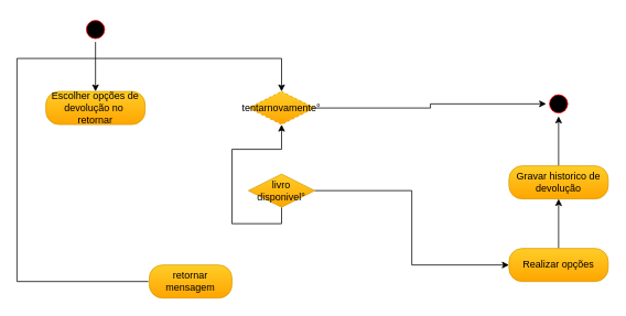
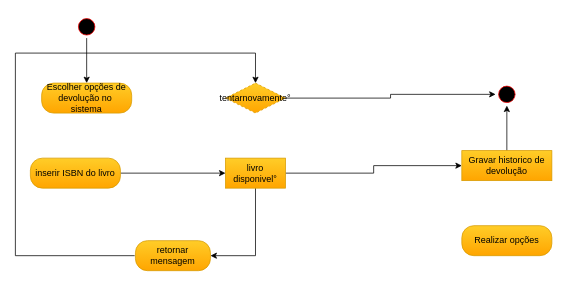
- <mxCell id="4" value="Escolher opções de devolução no&amp;nbsp; retornar" style="rounded=1;whiteSpace=wrap;html=1;arcSize=40;fillColor=#ffcd28;strokeColor=#d79b00;gradientColor=#ffa500;" vertex="1" parent="1"><mxGeometry x="55" y="110" width="120" height="40" as="geometry" /></mxCell>
+ <mxCell id="4" value="Escolher opções de devolução no&amp;nbsp; sistema" style="rounded=1;whiteSpace=wrap;html=1;arcSize=40;fillColor=#ffcd28;strokeColor=#d79b00;gradientColor=#ffa500;" vertex="1" parent="1"><mxGeometry x="55" y="110" width="120" height="40" as="geometry" /></mxCell>
- <mxCell id="14" style="edgeStyle=orthogonalEdgeStyle;rounded=0;orthogonalLoop=1;jettySize=auto;html=1;exitX=0.5;exitY=1;exitDx=0;exitDy=0;" edge="1" parent="1" source="16" target="8"><mxGeometry relative="1" as="geometry" /></mxCell>
+ <mxCell id="14" style="edgeStyle=orthogonalEdgeStyle;rounded=0;orthogonalLoop=1;jettySize=auto;html=1;exitX=0.5;exitY=1;exitDx=0;exitDy=0;entryX=1;entryY=0.5;entryDx=0;entryDy=0;" edge="1" parent="1" source="16" target="18"><mxGeometry relative="1" as="geometry" /></mxCell>
- <mxCell id="11" value="Gravar historico de devolução" style="rounded=1;whiteSpace=wrap;html=1;arcSize=40;fillColor=#ffcd28;strokeColor=#d79b00;gradientColor=#ffa500;" vertex="1" parent="1"><mxGeometry x="615" y="200" width="120" height="40" as="geometry" /></mxCell>
+ <mxCell id="11" value="Gravar historico de devolução" style="whiteSpace=wrap;html=1;arcSize=40;fillColor=#ffcd28;strokeColor=#d79b00;gradientColor=#ffa500;rounded=0;" vertex="1" parent="1"><mxGeometry x="615" y="200" width="120" height="40" as="geometry" /></mxCell>
+ <mxCell id="6" value="inserir ISBN do livro" style="rounded=1;whiteSpace=wrap;html=1;arcSize=40;fillColor=#ffcd28;strokeColor=#d79b00;gradientColor=#ffa500;" vertex="1" parent="1"><mxGeometry x="40" y="210" width="120" height="40" as="geometry" /></mxCell>
+ <mxCell id="5" style="edgeStyle=orthogonalEdgeStyle;rounded=0;orthogonalLoop=1;jettySize=auto;html=1;exitX=1;exitY=0.5;exitDx=0;exitDy=0;entryX=0;entryY=0.5;entryDx=0;entryDy=0;" edge="1" parent="1" source="6" target="16"><mxGeometry relative="1" as="geometry"><Array as="points"><mxPoint x="300" y="230" /></Array></mxGeometry></mxCell>
- <mxCell id="16" value="livro disponivel°" style="rhombus;whiteSpace=wrap;html=1;fillColor=#ffcd28;strokeColor=#d79b00;gradientColor=#ffa500;" vertex="1" parent="1"><mxGeometry x="300" y="210" width="80" height="40" as="geometry" /></mxCell>
+ <mxCell id="16" value="livro disponivel°" style="whiteSpace=wrap;html=1;fillColor=#ffcd28;strokeColor=#d79b00;gradientColor=#ffa500;rounded=0;" vertex="1" parent="1"><mxGeometry x="300" y="210" width="80" height="40" as="geometry" /></mxCell>
- <mxCell id="12" style="edgeStyle=orthogonalEdgeStyle;rounded=0;orthogonalLoop=1;jettySize=auto;html=1;exitX=0.5;exitY=0;exitDx=0;exitDy=0;entryX=0.5;entryY=1;entryDx=0;entryDy=0;" edge="1" parent="1" source="13" target="11"><mxGeometry relative="1" as="geometry" /></mxCell>
- <mxCell id="15" style="edgeStyle=orthogonalEdgeStyle;rounded=0;orthogonalLoop=1;jettySize=auto;html=1;exitX=1;exitY=0.5;exitDx=0;exitDy=0;entryX=0;entryY=0.5;entryDx=0;entryDy=0;" edge="1" parent="1" source="16" target="13"><mxGeometry relative="1" as="geometry" /></mxCell>
+ <mxCell id="15" style="edgeStyle=orthogonalEdgeStyle;rounded=0;orthogonalLoop=1;jettySize=auto;html=1;exitX=1;exitY=0.5;exitDx=0;exitDy=0;" edge="1" parent="1" source="16" target="11"><mxGeometry relative="1" as="geometry" /></mxCell>
